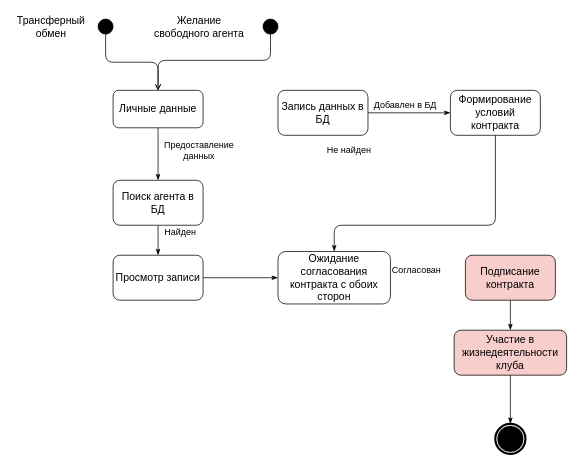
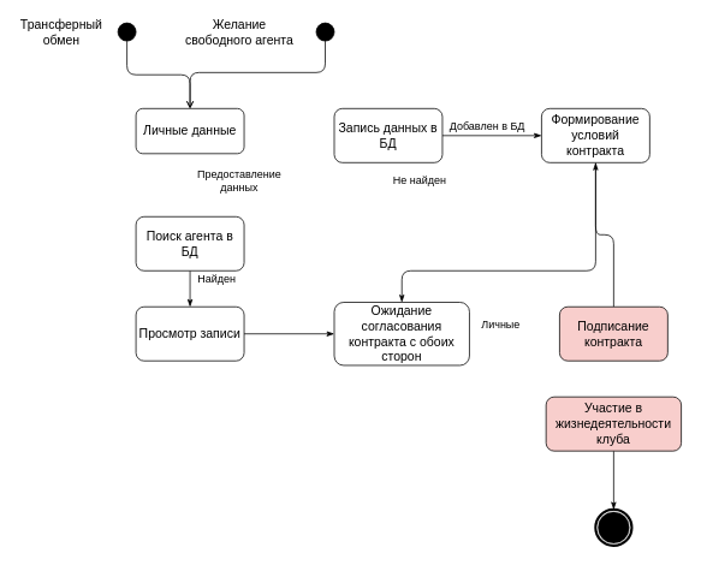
- <mxCell id="8" style="edgeStyle=orthogonalEdgeStyle;rounded=1;orthogonalLoop=1;jettySize=auto;html=1;entryX=0.5;entryY=0;entryDx=0;entryDy=0;endArrow=classicThin;endFill=1;" edge="1" parent="1" source="9" target="11"><mxGeometry relative="1" as="geometry" /></mxCell>
- <mxCell id="25" value="Согласован" style="text;html=1;strokeColor=none;fillColor=none;align=center;verticalAlign=middle;whiteSpace=wrap;rounded=0;" vertex="1" parent="1"><mxGeometry x="520" y="350" width="70" height="20" as="geometry" /></mxCell>
+ <mxCell id="25" value="Личные" style="text;html=1;strokeColor=none;fillColor=none;align=center;verticalAlign=middle;whiteSpace=wrap;rounded=0;" vertex="1" parent="1"><mxGeometry x="520" y="350" width="70" height="20" as="geometry" /></mxCell>
- <mxCell id="22" style="edgeStyle=orthogonalEdgeStyle;rounded=1;orthogonalLoop=1;jettySize=auto;html=1;endArrow=classicThin;endFill=1;" edge="1" parent="1" source="23" target="27"><mxGeometry relative="1" as="geometry" /></mxCell>
+ <mxCell id="22" style="edgeStyle=orthogonalEdgeStyle;rounded=1;orthogonalLoop=1;jettySize=auto;html=1;endArrow=classicThin;endFill=1;" edge="1" parent="1" source="23" target="17"><mxGeometry relative="1" as="geometry" /></mxCell>
